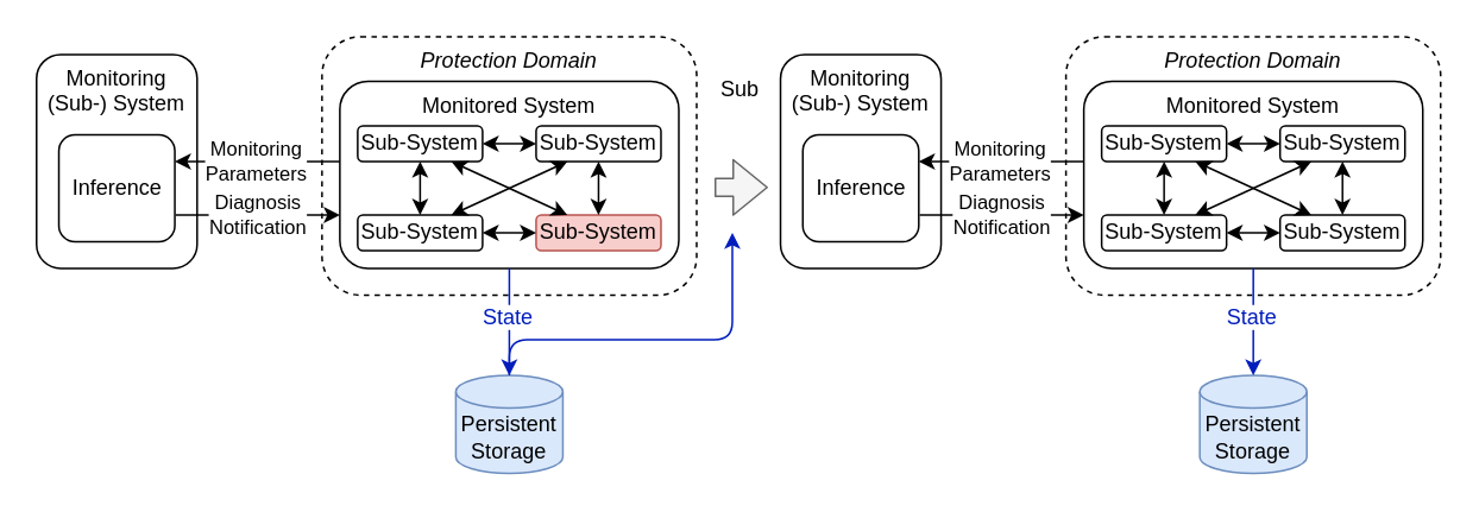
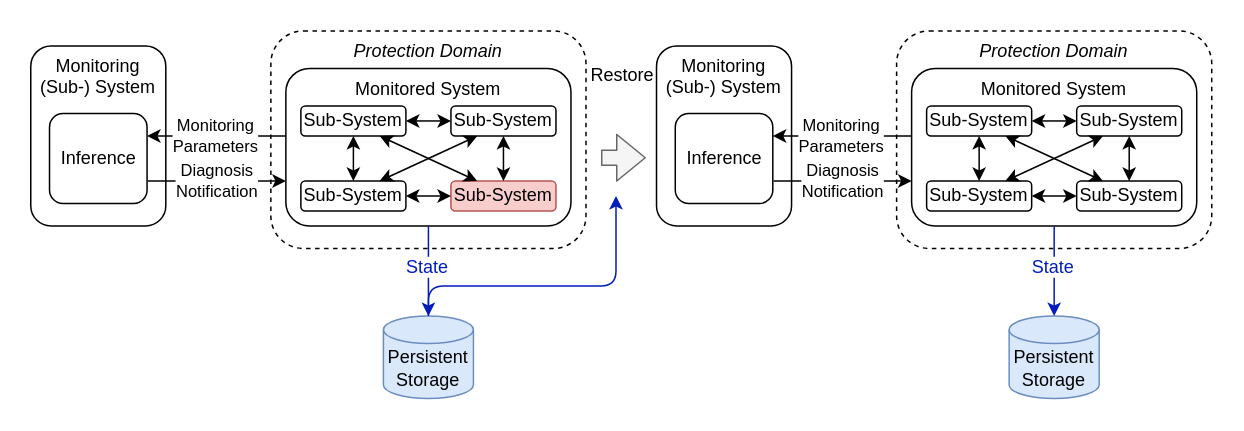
- <mxCell id="35" value="Sub" style="text;html=1;align=center;verticalAlign=middle;resizable=0;points=[];autosize=1;" parent="1" vertex="1"><mxGeometry x="383.5" y="40" width="60" height="20" as="geometry" /></mxCell>
+ <mxCell id="35" value="Restore" style="text;html=1;align=center;verticalAlign=middle;resizable=0;points=[];autosize=1;" parent="1" vertex="1"><mxGeometry x="383.5" y="40" width="60" height="20" as="geometry" /></mxCell>
